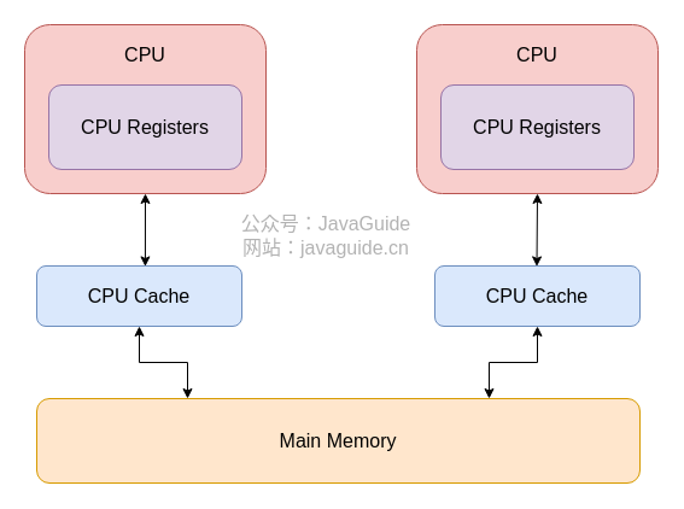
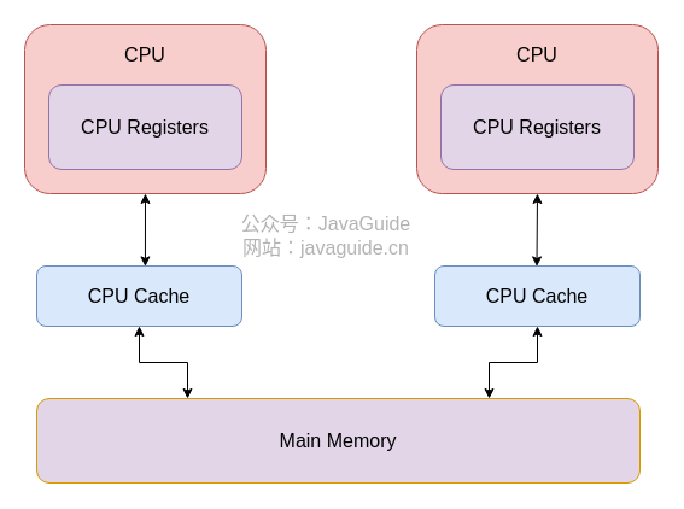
- <mxCell id="8" value="Main Memory" style="rounded=1;whiteSpace=wrap;html=1;sketch=0;fontSize=16;shadow=0;fillColor=#ffe6cc;strokeColor=#d79b00;" parent="1" vertex="1"><mxGeometry x="30" y="330" width="500" height="70" as="geometry" /></mxCell>
+ <mxCell id="8" value="Main Memory" style="rounded=1;whiteSpace=wrap;html=1;sketch=0;fontSize=16;shadow=0;fillColor=#e1d5e7;strokeColor=#d79b00;" parent="1" vertex="1"><mxGeometry x="30" y="330" width="500" height="70" as="geometry" /></mxCell>
